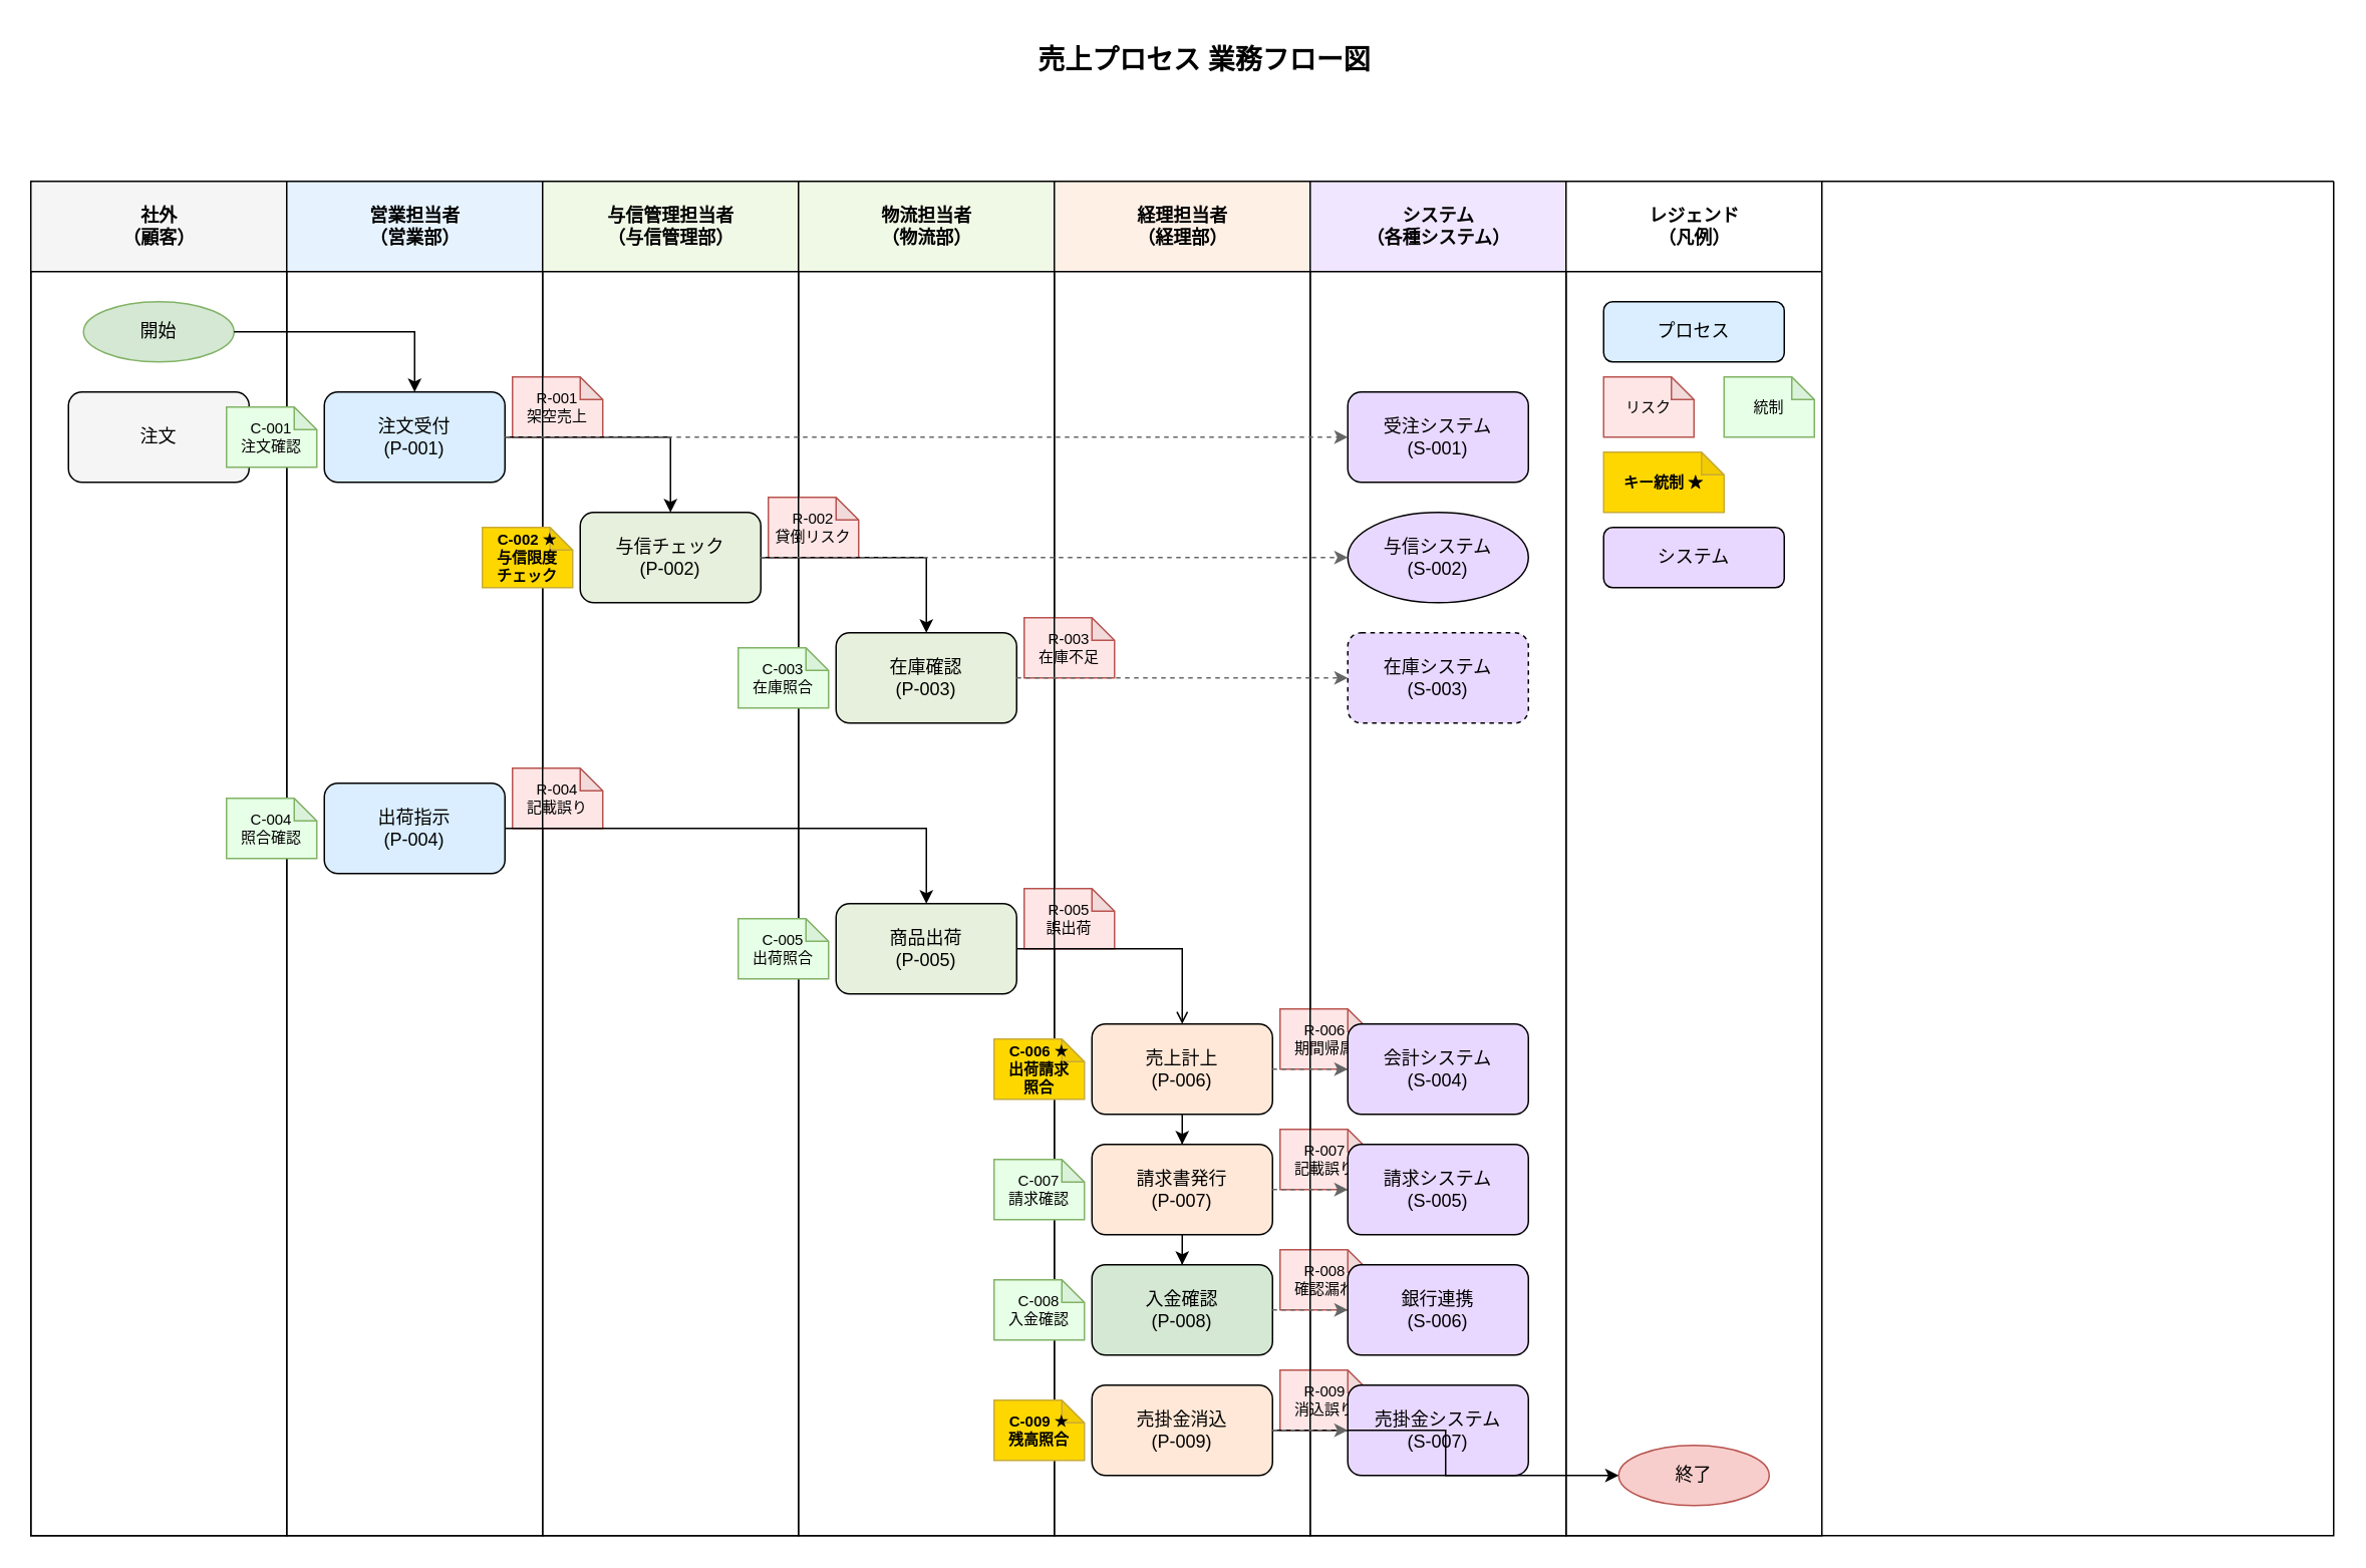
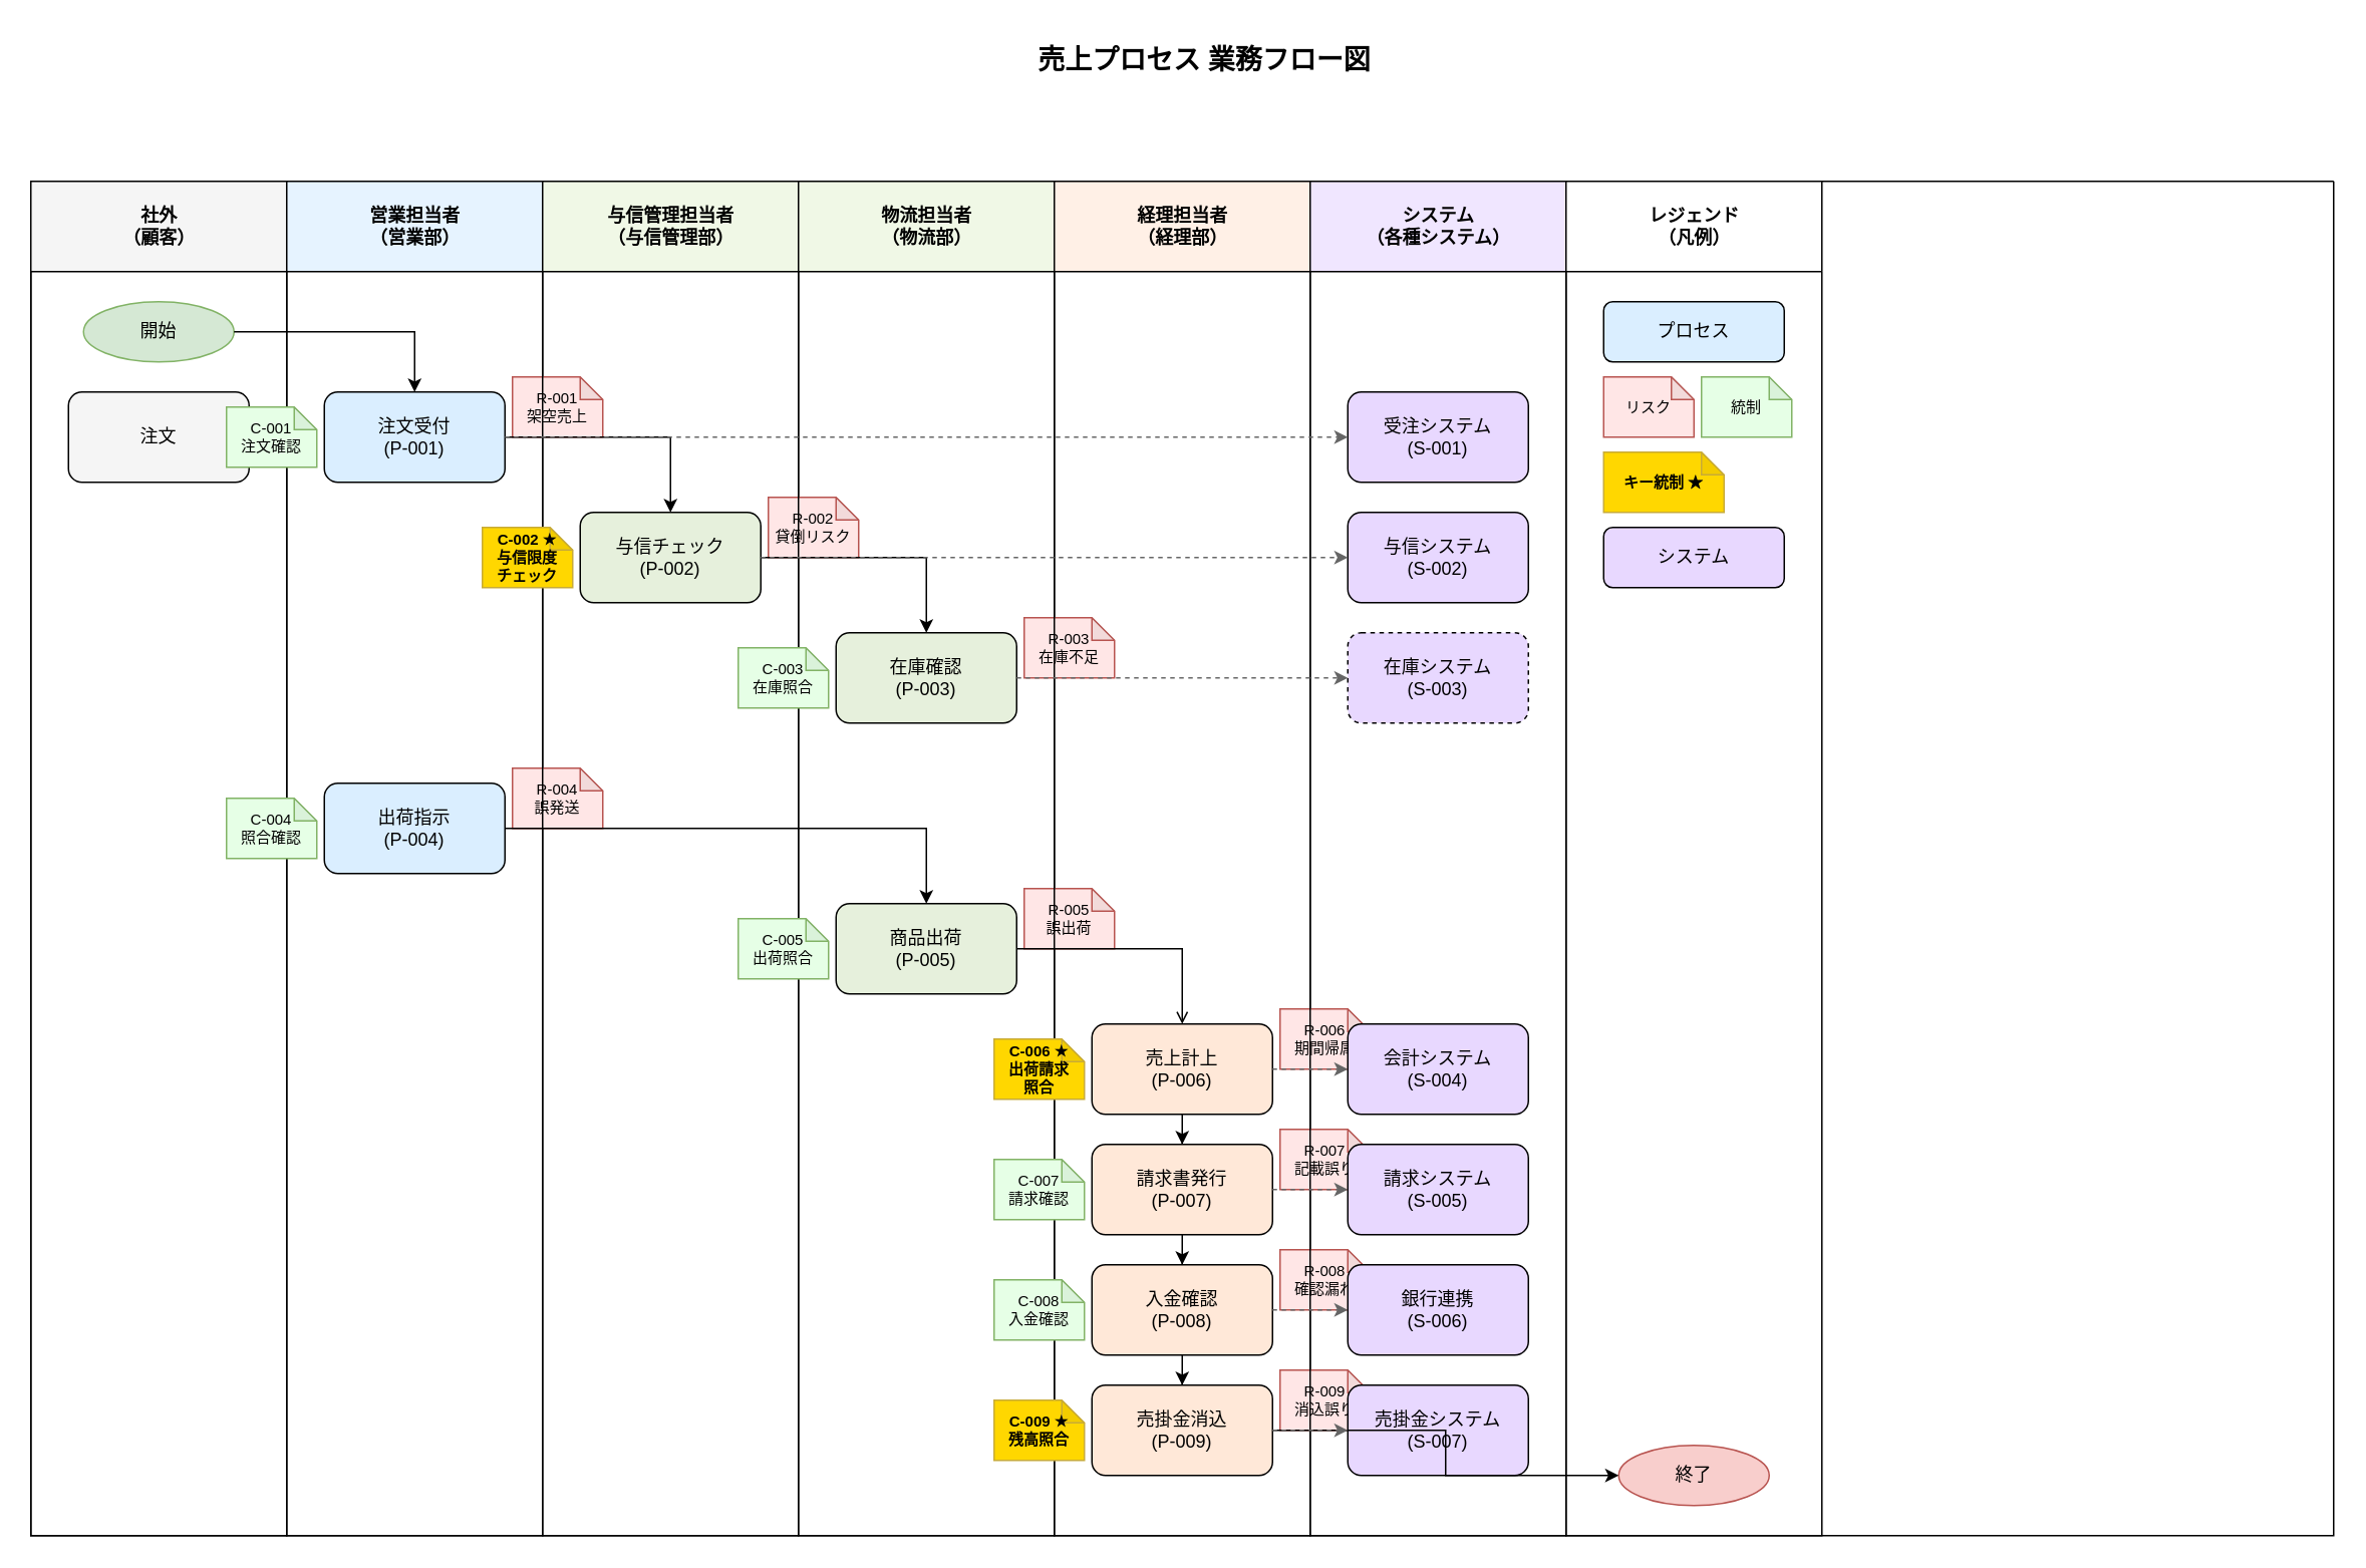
- <mxCell id="50" value="統制" style="shape=note;whiteSpace=wrap;html=1;backgroundOutline=1;darkOpacity=0.05;fillColor=#E6FFE6;strokeColor=#82B366;size=15;fontSize=10;" parent="46" vertex="1"><mxGeometry x="105" y="130" width="60" height="40" as="geometry" /></mxCell>
+ <mxCell id="50" value="統制" style="shape=note;whiteSpace=wrap;html=1;backgroundOutline=1;darkOpacity=0.05;fillColor=#E6FFE6;strokeColor=#82B366;size=15;fontSize=10;" parent="46" vertex="1"><mxGeometry x="90" y="130" width="60" height="40" as="geometry" /></mxCell>
- <mxCell id="40" value="与信システム&lt;br&gt;(S-002)" style="ellipse;whiteSpace=wrap;html=1;fillColor=#E8D8FF;strokeColor=#000000;" parent="38" vertex="1"><mxGeometry x="25" y="220" width="120" height="60" as="geometry" /></mxCell>
+ <mxCell id="40" value="与信システム&lt;br&gt;(S-002)" style="rounded=1;whiteSpace=wrap;html=1;fillColor=#E8D8FF;strokeColor=#000000;" parent="38" vertex="1"><mxGeometry x="25" y="220" width="120" height="60" as="geometry" /></mxCell>
- <mxCell id="12" value="R-004&lt;br&gt;記載誤り" style="shape=note;whiteSpace=wrap;html=1;backgroundOutline=1;darkOpacity=0.05;fillColor=#FFE6E6;strokeColor=#B85450;size=15;fontSize=10;" parent="7" vertex="1"><mxGeometry x="150" y="390" width="60" height="40" as="geometry" /></mxCell>
+ <mxCell id="12" value="R-004&lt;br&gt;誤発送" style="shape=note;whiteSpace=wrap;html=1;backgroundOutline=1;darkOpacity=0.05;fillColor=#FFE6E6;strokeColor=#B85450;size=15;fontSize=10;" parent="7" vertex="1"><mxGeometry x="150" y="390" width="60" height="40" as="geometry" /></mxCell>
- <mxCell id="32" value="入金確認&lt;br&gt;(P-008)" style="rounded=1;whiteSpace=wrap;html=1;fillColor=#d5e8d4;strokeColor=#000000;" parent="25" vertex="1"><mxGeometry x="25" y="720" width="120" height="60" as="geometry" /></mxCell>
+ <mxCell id="32" value="入金確認&lt;br&gt;(P-008)" style="rounded=1;whiteSpace=wrap;html=1;fillColor=#FFE8D8;strokeColor=#000000;" parent="25" vertex="1"><mxGeometry x="25" y="720" width="120" height="60" as="geometry" /></mxCell>
+ <mxCell id="60" value="" style="edgeStyle=orthogonalEdgeStyle;rounded=0;orthogonalLoop=1;jettySize=auto;html=1;" parent="3" source="32" target="35" edge="1"><mxGeometry relative="1" as="geometry" /></mxCell>
